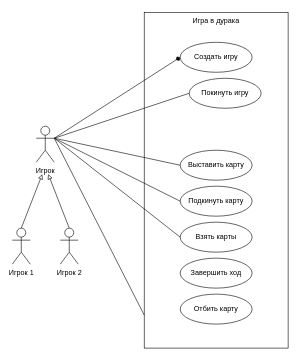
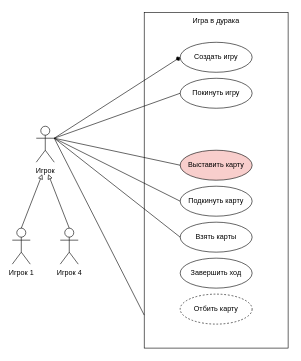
- <mxCell id="5" value="Покинуть игру" style="ellipse;whiteSpace=wrap;html=1;" parent="1" vertex="1"><mxGeometry x="315" y="130" width="120" height="50" as="geometry" /></mxCell>
+ <mxCell id="5" value="Покинуть игру" style="ellipse;whiteSpace=wrap;html=1;" parent="1" vertex="1"><mxGeometry x="300" y="130" width="120" height="50" as="geometry" /></mxCell>
- <mxCell id="6" value="Выставить карту" style="ellipse;whiteSpace=wrap;html=1;" parent="1" vertex="1"><mxGeometry x="300" y="250" width="120" height="50" as="geometry" /></mxCell>
+ <mxCell id="6" value="Выставить карту" style="ellipse;whiteSpace=wrap;html=1;fillColor=#f8cecc;" parent="1" vertex="1"><mxGeometry x="300" y="250" width="120" height="50" as="geometry" /></mxCell>
- <mxCell id="18" value="Игрок 2" style="shape=umlActor;verticalLabelPosition=bottom;verticalAlign=top;html=1;outlineConnect=0;" vertex="1" parent="1"><mxGeometry x="100" y="380" width="30" height="60" as="geometry" /></mxCell>
+ <mxCell id="18" value="Игрок 4" style="shape=umlActor;verticalLabelPosition=bottom;verticalAlign=top;html=1;outlineConnect=0;" vertex="1" parent="1"><mxGeometry x="100" y="380" width="30" height="60" as="geometry" /></mxCell>
- <mxCell id="16" value="Отбить карту" style="ellipse;whiteSpace=wrap;html=1;" vertex="1" parent="1"><mxGeometry x="300" y="490" width="120" height="50" as="geometry" /></mxCell>
+ <mxCell id="16" value="Отбить карту" style="ellipse;whiteSpace=wrap;html=1;dashed=1;" vertex="1" parent="1"><mxGeometry x="300" y="490" width="120" height="50" as="geometry" /></mxCell>
